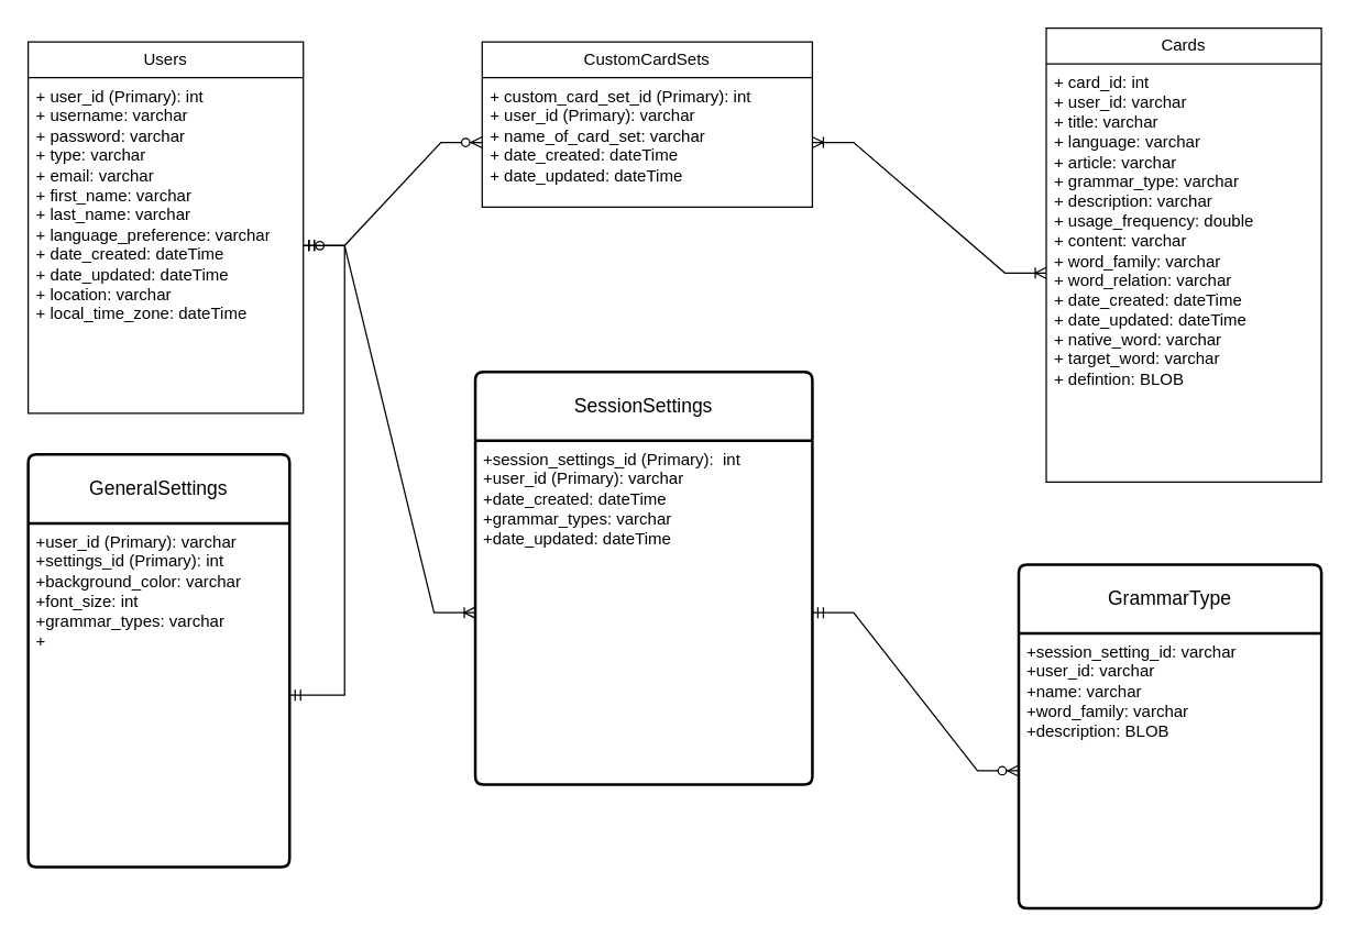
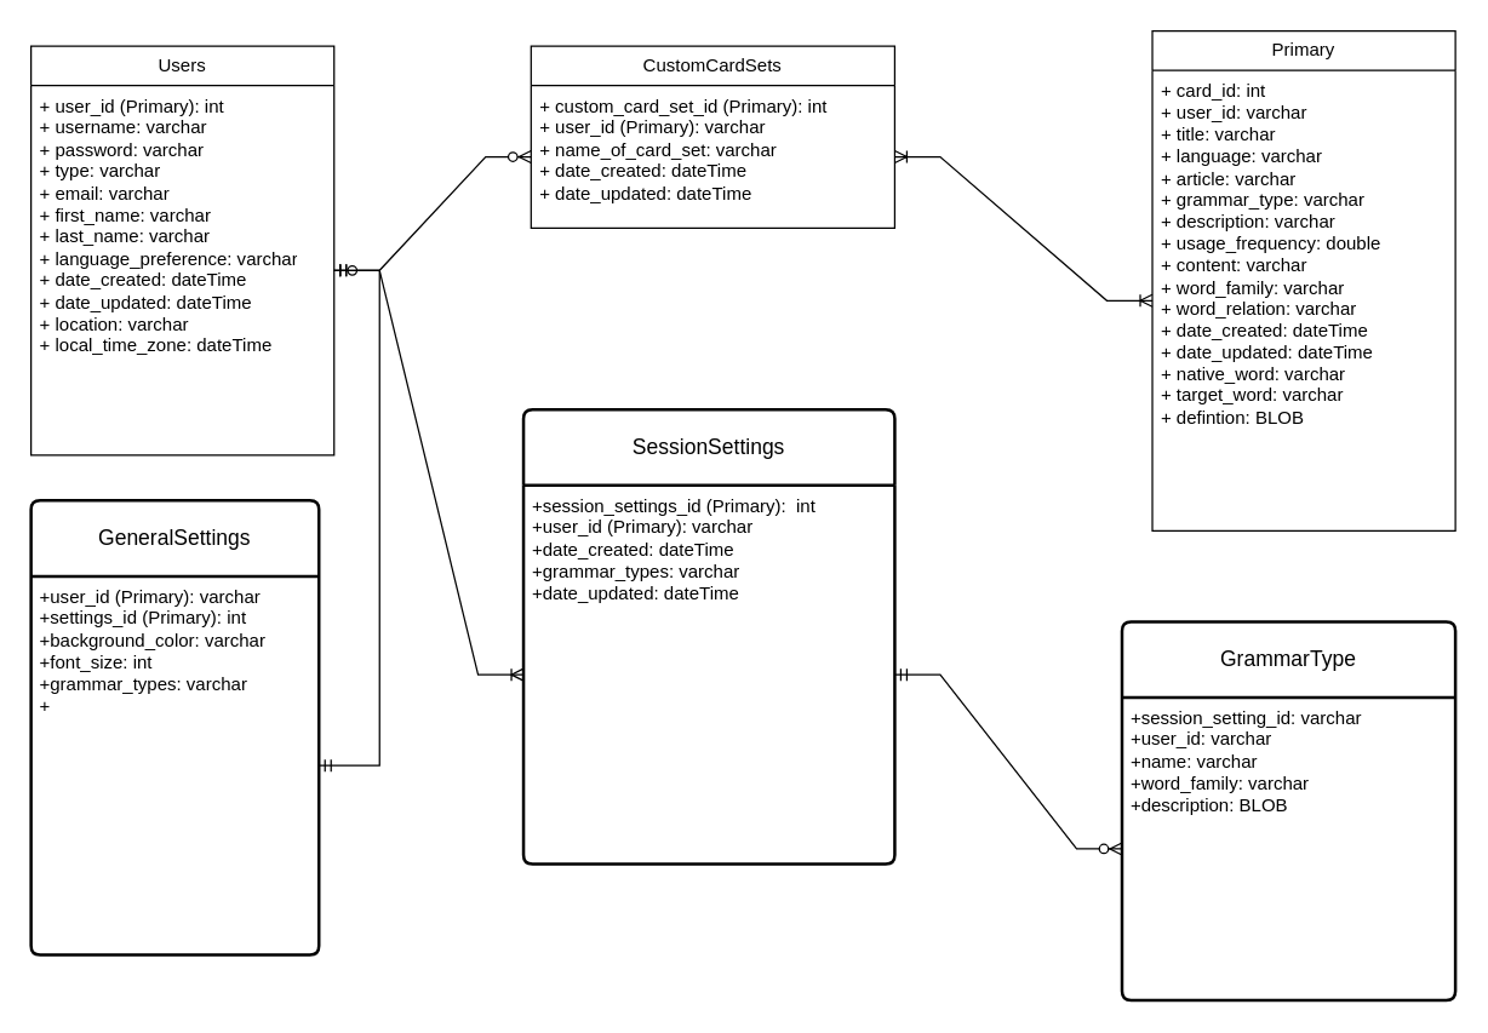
- <mxCell id="6" value="Cards" style="swimlane;fontStyle=0;childLayout=stackLayout;horizontal=1;startSize=26;fillColor=none;horizontalStack=0;resizeParent=1;resizeParentMax=0;resizeLast=0;collapsible=1;marginBottom=0;whiteSpace=wrap;html=1;" parent="1" vertex="1"><mxGeometry x="760" y="20" width="200" height="330" as="geometry" /></mxCell>
+ <mxCell id="6" value="Primary" style="swimlane;fontStyle=0;childLayout=stackLayout;horizontal=1;startSize=26;fillColor=none;horizontalStack=0;resizeParent=1;resizeParentMax=0;resizeLast=0;collapsible=1;marginBottom=0;whiteSpace=wrap;html=1;" parent="1" vertex="1"><mxGeometry x="760" y="20" width="200" height="330" as="geometry" /></mxCell>
